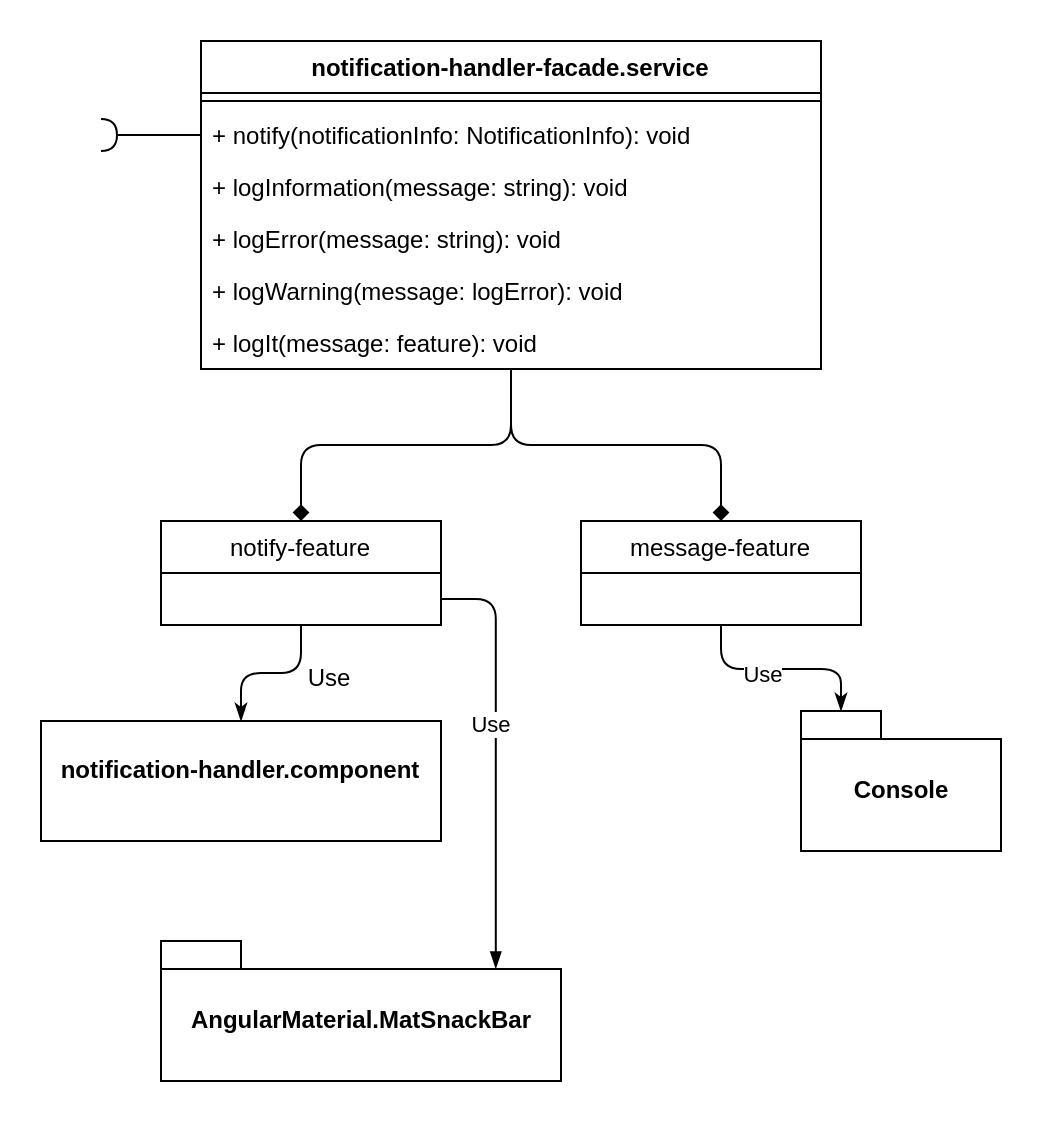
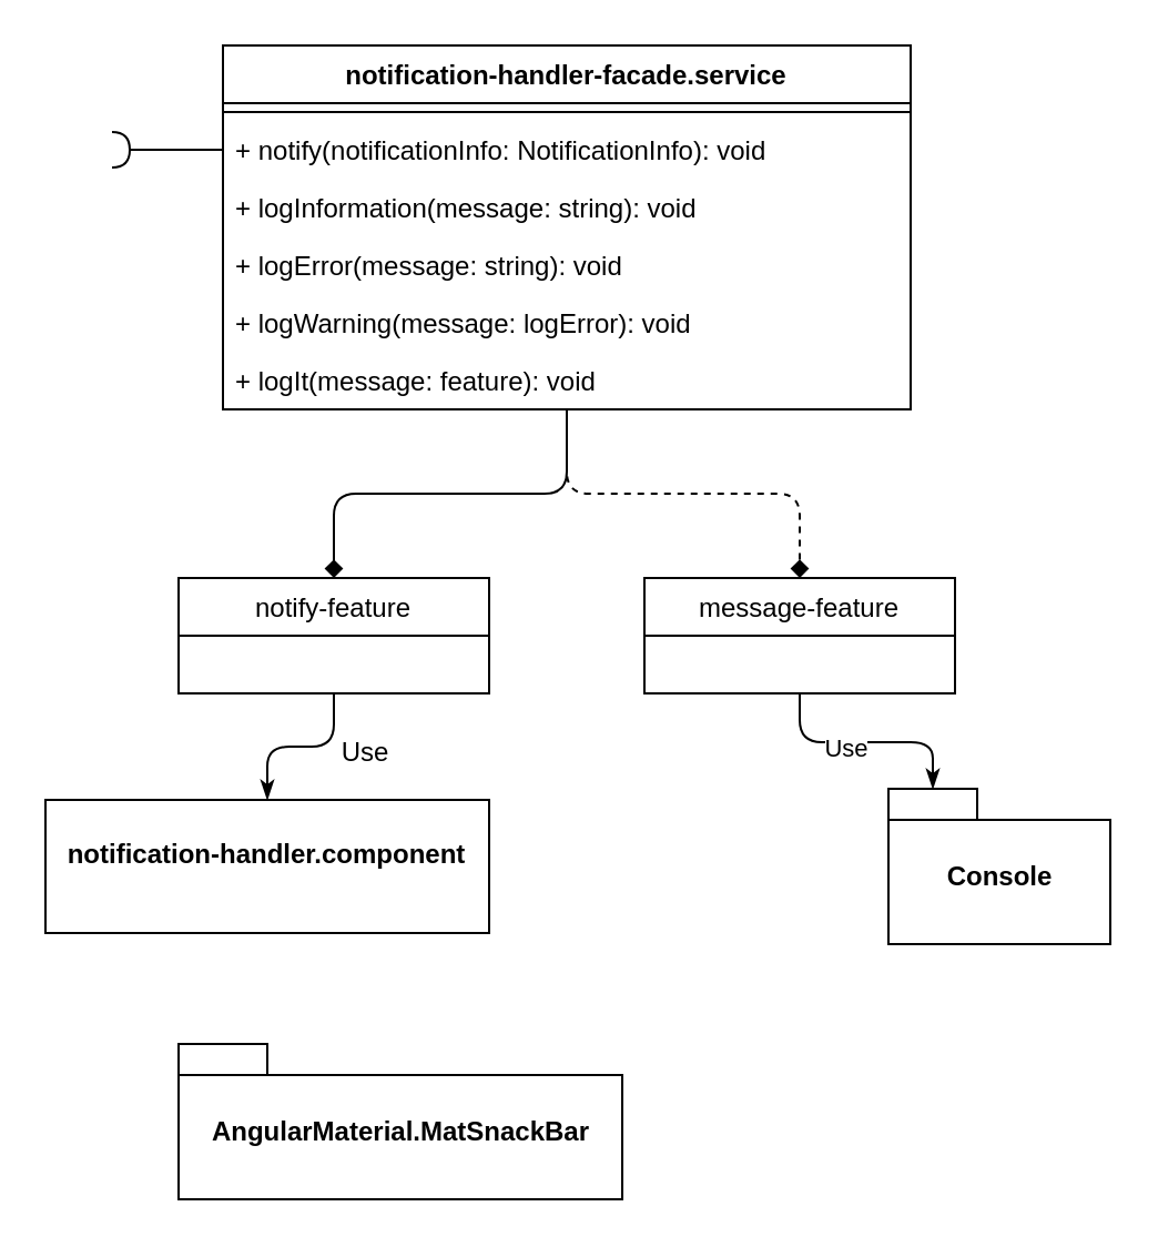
- <mxCell id="3" value="" style="edgeStyle=elbowEdgeStyle;elbow=vertical;endArrow=diamond;html=1;endFill=1;entryX=0.5;entryY=0;entryDx=0;entryDy=0;" parent="1" source="6" target="5" edge="1"><mxGeometry width="50" height="50" relative="1" as="geometry"><mxPoint x="265" y="194" as="sourcePoint" /><mxPoint x="160" y="270" as="targetPoint" /></mxGeometry></mxCell>
+ <mxCell id="3" value="" style="edgeStyle=elbowEdgeStyle;elbow=vertical;endArrow=diamond;html=1;endFill=1;entryX=0.5;entryY=0;entryDx=0;entryDy=0;dashed=1;" parent="1" source="6" target="5" edge="1"><mxGeometry width="50" height="50" relative="1" as="geometry"><mxPoint x="265" y="194" as="sourcePoint" /><mxPoint x="160" y="270" as="targetPoint" /></mxGeometry></mxCell>
- <mxCell id="18" value="" style="edgeStyle=elbowEdgeStyle;elbow=vertical;endArrow=blockThin;html=1;endFill=1;exitX=1;exitY=0.75;exitDx=0;exitDy=0;entryX=0.837;entryY=0.196;entryDx=0;entryDy=0;entryPerimeter=0;" edge="1" parent="1" source="4" target="20"><mxGeometry width="50" height="50" relative="1" as="geometry"><mxPoint x="130" y="430" as="sourcePoint" /><mxPoint x="265" y="470" as="targetPoint" /><Array as="points"><mxPoint x="240" y="299" /></Array></mxGeometry></mxCell>
- <mxCell id="19" value="Use" style="edgeLabel;html=1;align=center;verticalAlign=middle;resizable=0;points=[];" vertex="1" connectable="0" parent="18"><mxGeometry x="-0.15" y="-3" relative="1" as="geometry"><mxPoint as="offset" /></mxGeometry></mxCell>
